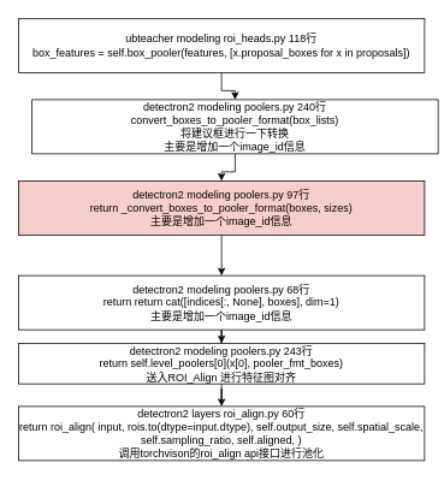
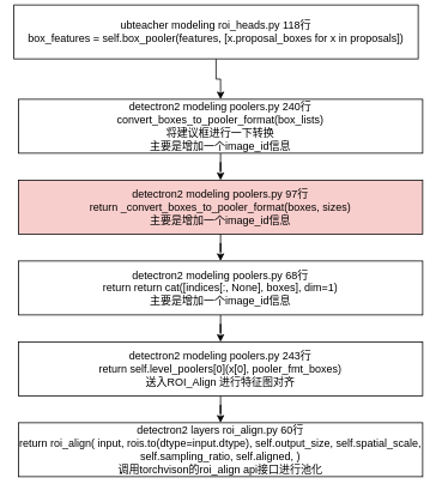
- <mxCell id="3" value="ubteacher modeling roi_heads.py 118行&lt;br&gt;box_features = self.box_pooler(features, [x.proposal_boxes for x in proposals])" style="rounded=0;whiteSpace=wrap;html=1;" vertex="1" parent="1"><mxGeometry x="20" y="20" width="450" height="60" as="geometry" /></mxCell>
+ <mxCell id="3" value="ubteacher modeling roi_heads.py 118行&lt;br&gt;box_features = self.box_pooler(features, [x.proposal_boxes for x in proposals])" style="rounded=0;whiteSpace=wrap;html=1;" vertex="1" parent="1"><mxGeometry x="15" y="5" width="450" height="60" as="geometry" /></mxCell>
- <mxCell id="5" value="detectron2 modeling poolers.py 240行&lt;br&gt;convert_boxes_to_pooler_format(box_lists)&lt;br&gt;将建议框进行一下转换&lt;br&gt;主要是增加一个image_id信息" style="rounded=0;whiteSpace=wrap;html=1;" vertex="1" parent="1"><mxGeometry x="35" y="110" width="450" height="60" as="geometry" /></mxCell>
+ <mxCell id="5" value="detectron2 modeling poolers.py 240行&lt;br&gt;convert_boxes_to_pooler_format(box_lists)&lt;br&gt;将建议框进行一下转换&lt;br&gt;主要是增加一个image_id信息" style="rounded=0;whiteSpace=wrap;html=1;" vertex="1" parent="1"><mxGeometry x="20" y="110" width="450" height="60" as="geometry" /></mxCell>
- <mxCell id="9" value="detectron2 modeling poolers.py 68行&lt;br&gt;return return cat([indices[:, None], boxes], dim=1)&lt;br&gt;主要是增加一个image_id信息" style="rounded=0;whiteSpace=wrap;html=1;" vertex="1" parent="1"><mxGeometry x="20" y="305" width="450" height="60" as="geometry" /></mxCell>
+ <mxCell id="9" value="detectron2 modeling poolers.py 68行&lt;br&gt;return return cat([indices[:, None], boxes], dim=1)&lt;br&gt;主要是增加一个image_id信息" style="rounded=0;whiteSpace=wrap;html=1;" vertex="1" parent="1"><mxGeometry x="20" y="290" width="450" height="60" as="geometry" /></mxCell>
- <mxCell id="11" value="detectron2 modeling poolers.py 243行&lt;br&gt;return self.level_poolers[0](x[0], pooler_fmt_boxes)&lt;br&gt;送入ROI_Align 进行特征图对齐" style="rounded=0;whiteSpace=wrap;html=1;" vertex="1" parent="1"><mxGeometry x="20" y="380" width="450" height="45" as="geometry" /></mxCell>
+ <mxCell id="11" value="detectron2 modeling poolers.py 243行&lt;br&gt;return self.level_poolers[0](x[0], pooler_fmt_boxes)&lt;br&gt;送入ROI_Align 进行特征图对齐" style="rounded=0;whiteSpace=wrap;html=1;" vertex="1" parent="1"><mxGeometry x="20" y="380" width="450" height="60" as="geometry" /></mxCell>
- <mxCell id="12" value="detectron2 layers roi_align.py 60行&lt;br&gt;return roi_align( input, rois.to(dtype=input.dtype), self.output_size, self.spatial_scale, self.sampling_ratio, self.aligned, )&lt;br&gt;调用torchvison的roi_align api接口进行池化" style="rounded=0;whiteSpace=wrap;html=1;" vertex="1" parent="1"><mxGeometry x="20" y="450" width="450" height="60" as="geometry" /></mxCell>
+ <mxCell id="12" value="detectron2 layers roi_align.py 60行&lt;br&gt;return roi_align( input, rois.to(dtype=input.dtype), self.output_size, self.spatial_scale, self.sampling_ratio, self.aligned, )&lt;br&gt;调用torchvison的roi_align api接口进行池化" style="rounded=0;whiteSpace=wrap;html=1;" vertex="1" parent="1"><mxGeometry x="20" y="470" width="450" height="60" as="geometry" /></mxCell>
